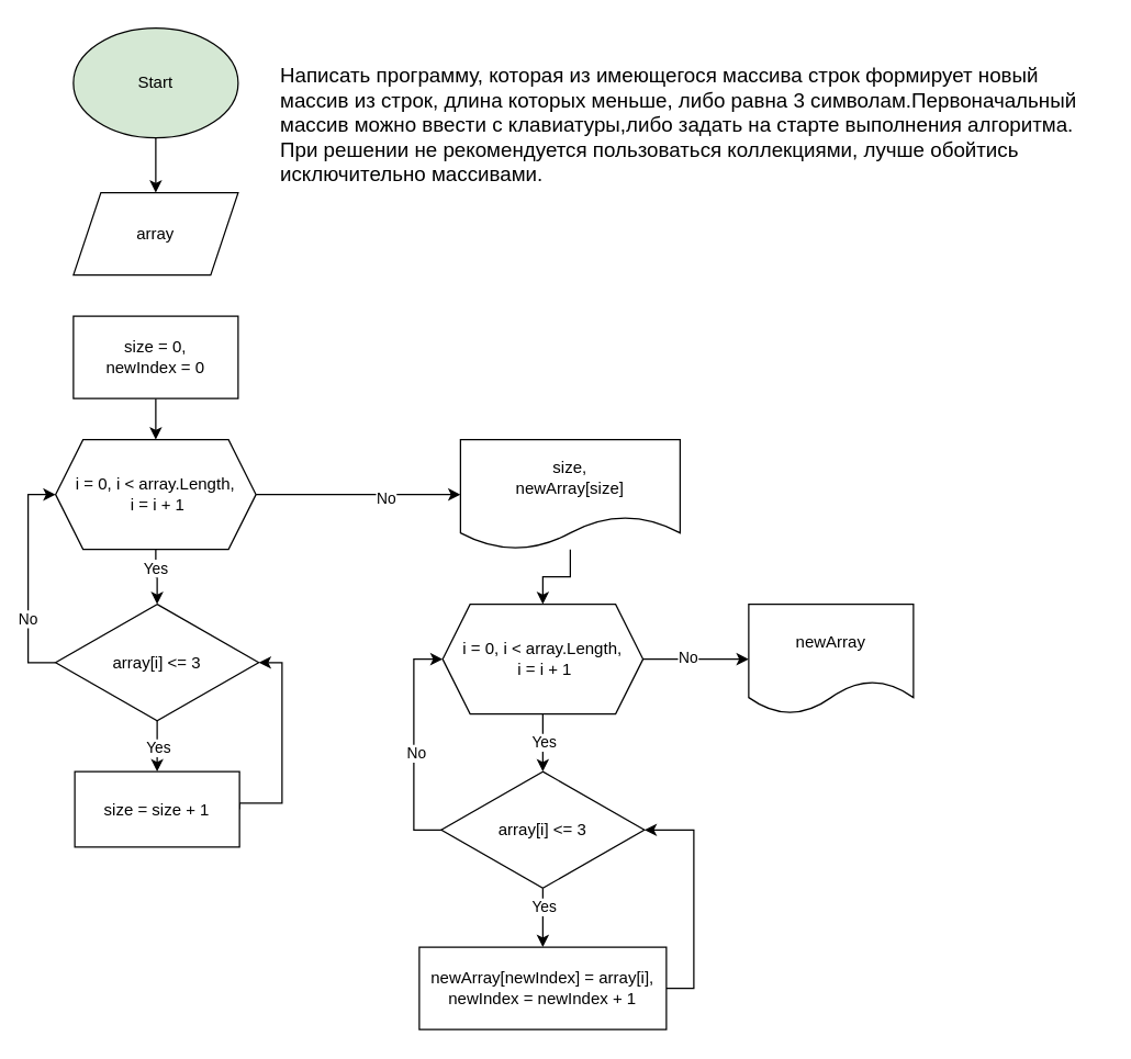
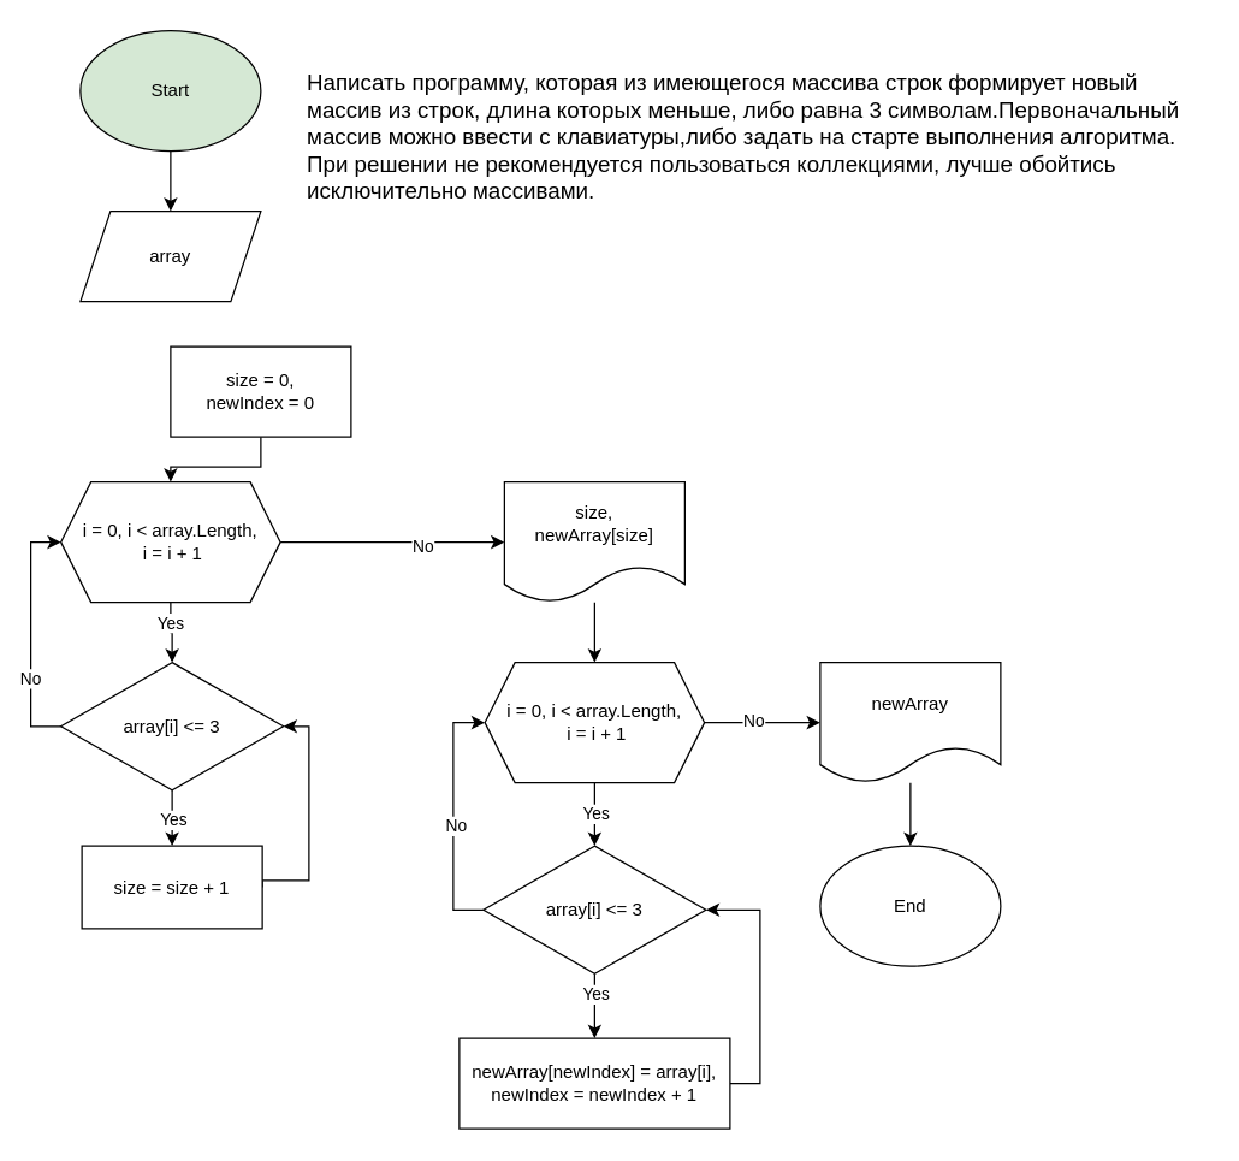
- <mxCell id="6" value="size = 0,&lt;br&gt;newIndex = 0" style="rounded=0;whiteSpace=wrap;html=1;" parent="1" vertex="1"><mxGeometry x="53" y="230" width="120" height="60" as="geometry" /></mxCell>
+ <mxCell id="6" value="size = 0,&lt;br&gt;newIndex = 0" style="rounded=0;whiteSpace=wrap;html=1;" parent="1" vertex="1"><mxGeometry x="113" y="230" width="120" height="60" as="geometry" /></mxCell>
- <mxCell id="36" value="size,&lt;br style=&quot;border-color: var(--border-color);&quot;&gt;newArray[size]" style="shape=document;whiteSpace=wrap;html=1;boundedLbl=1;" parent="1" vertex="1"><mxGeometry x="335" y="320" width="160" height="80" as="geometry" /></mxCell>
+ <mxCell id="36" value="size,&lt;br style=&quot;border-color: var(--border-color);&quot;&gt;newArray[size]" style="shape=document;whiteSpace=wrap;html=1;boundedLbl=1;" parent="1" vertex="1"><mxGeometry x="335" y="320" width="120" height="80" as="geometry" /></mxCell>
+ <mxCell id="31" value="" style="edgeStyle=orthogonalEdgeStyle;rounded=0;orthogonalLoop=1;jettySize=auto;html=1;" parent="1" source="32" target="33" edge="1"><mxGeometry relative="1" as="geometry" /></mxCell>
+ <mxCell id="33" value="End" style="ellipse;whiteSpace=wrap;html=1;" parent="1" vertex="1"><mxGeometry x="545" y="562" width="120" height="80" as="geometry" /></mxCell>
